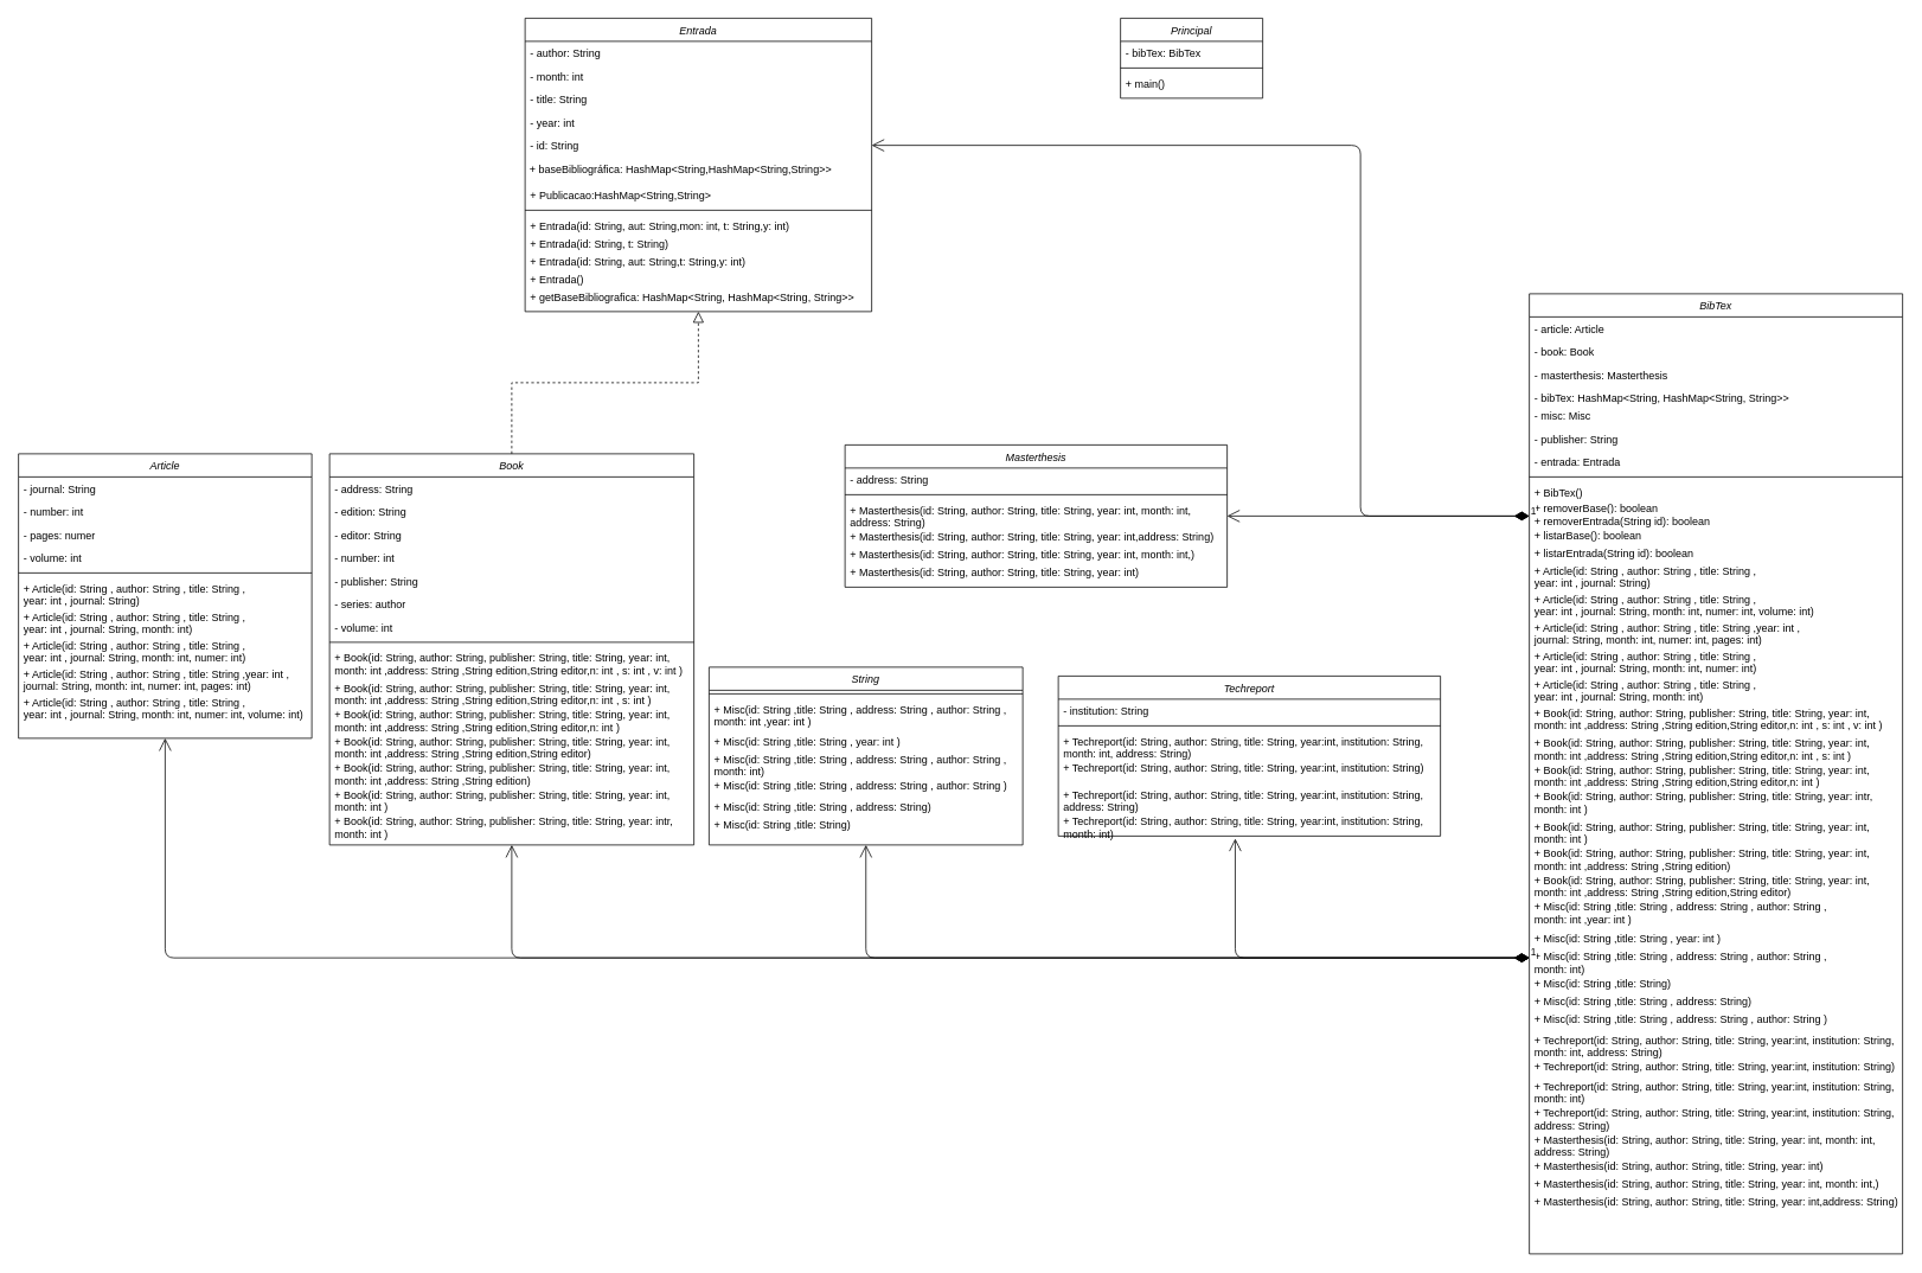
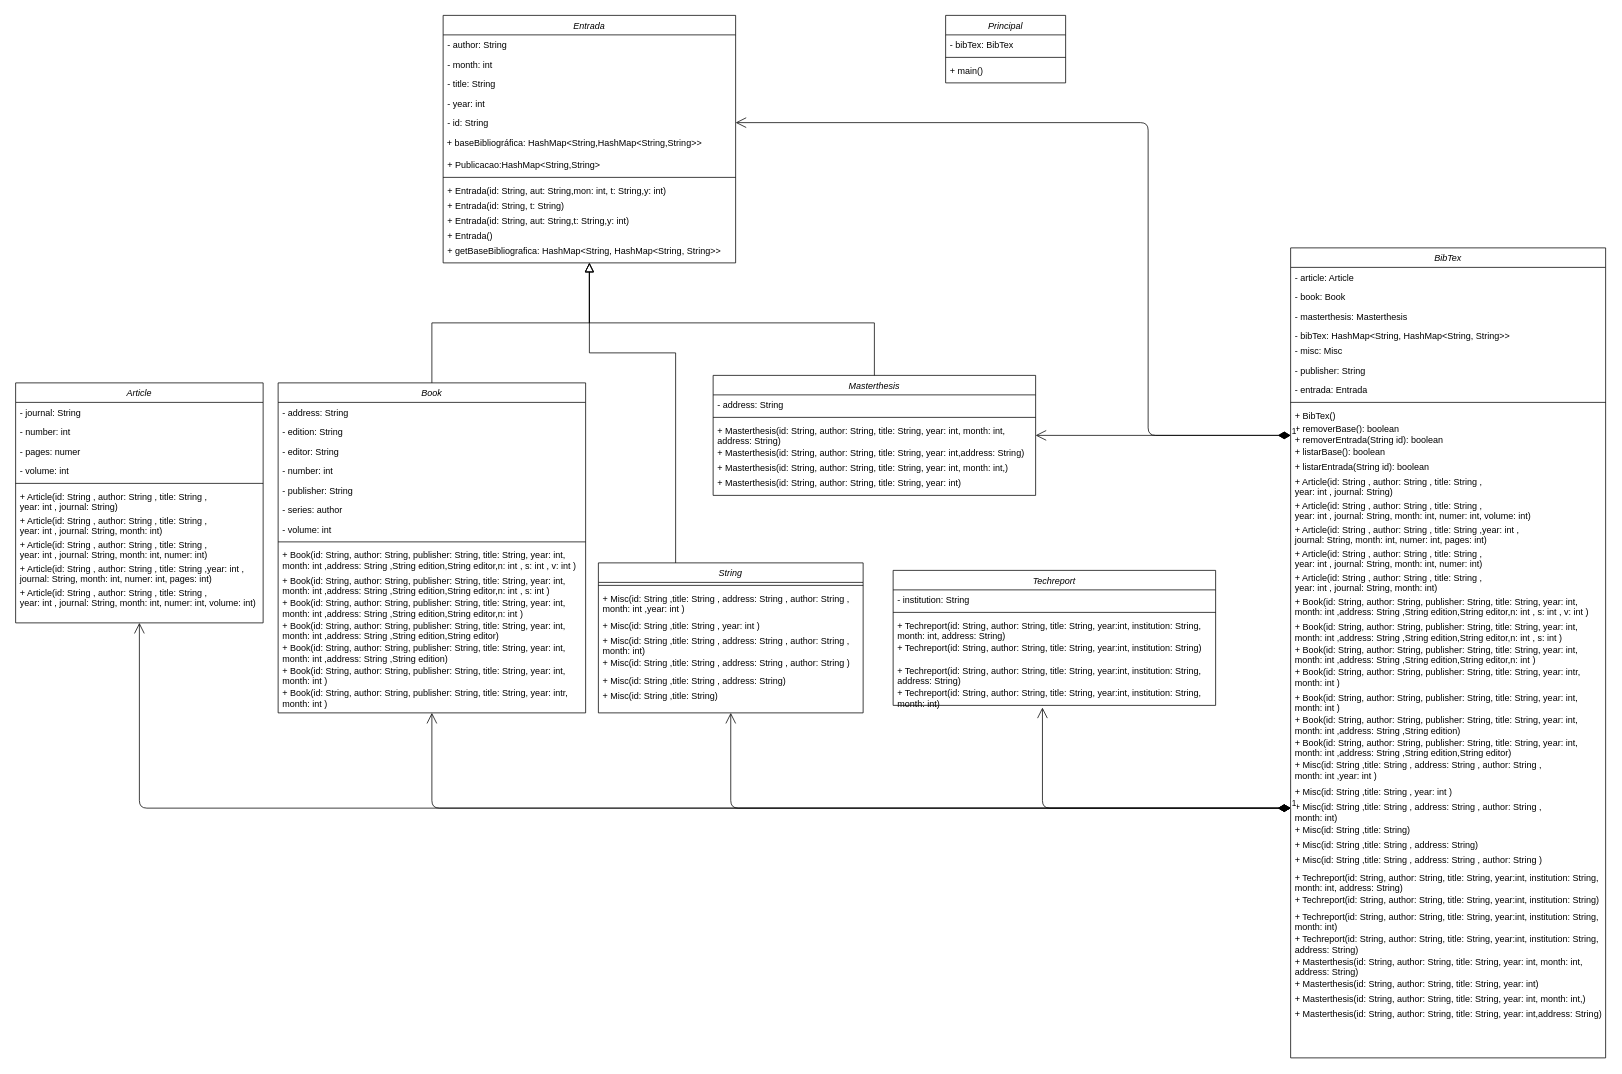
- <mxCell id="2" value="" style="endArrow=block;endSize=10;endFill=0;shadow=0;strokeWidth=1;rounded=0;edgeStyle=elbowEdgeStyle;elbow=vertical;exitX=0.5;exitY=0;exitDx=0;exitDy=0;entryX=0.5;entryY=1;entryDx=0;entryDy=0;dashed=1;" parent="1" source="82" target="3" edge="1"><mxGeometry width="160" relative="1" as="geometry"><mxPoint x="674" y="312" as="sourcePoint" /><mxPoint x="540" y="240" as="targetPoint" /></mxGeometry></mxCell>
+ <mxCell id="2" value="" style="endArrow=block;endSize=10;endFill=0;shadow=0;strokeWidth=1;rounded=0;edgeStyle=elbowEdgeStyle;elbow=vertical;exitX=0.5;exitY=0;exitDx=0;exitDy=0;entryX=0.5;entryY=1;entryDx=0;entryDy=0;" parent="1" source="82" target="3" edge="1"><mxGeometry width="160" relative="1" as="geometry"><mxPoint x="674" y="312" as="sourcePoint" /><mxPoint x="540" y="240" as="targetPoint" /></mxGeometry></mxCell>
+ <mxCell id="28" value="" style="endArrow=block;endSize=10;endFill=0;shadow=0;strokeWidth=1;rounded=0;edgeStyle=elbowEdgeStyle;elbow=vertical;exitX=0.5;exitY=0;exitDx=0;exitDy=0;entryX=0.5;entryY=1;entryDx=0;entryDy=0;" parent="1" source="21" target="3" edge="1"><mxGeometry width="160" relative="1" as="geometry"><mxPoint x="1068.25" y="390" as="sourcePoint" /><mxPoint x="1141.75" y="240" as="targetPoint" /><Array as="points"><mxPoint x="890" y="430" /></Array></mxGeometry></mxCell>
+ <mxCell id="30" value="" style="endArrow=block;endSize=10;endFill=0;shadow=0;strokeWidth=1;rounded=0;edgeStyle=elbowEdgeStyle;elbow=vertical;entryX=0.5;entryY=1;entryDx=0;entryDy=0;" parent="1" source="105" edge="1" target="3"><mxGeometry width="160" relative="1" as="geometry"><mxPoint x="1095" y="500" as="sourcePoint" /><mxPoint x="760" y="370" as="targetPoint" /><Array as="points"><mxPoint x="900" y="470" /><mxPoint x="890" y="430" /></Array></mxGeometry></mxCell>
